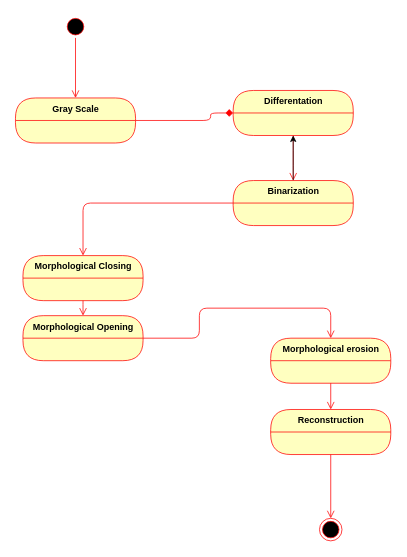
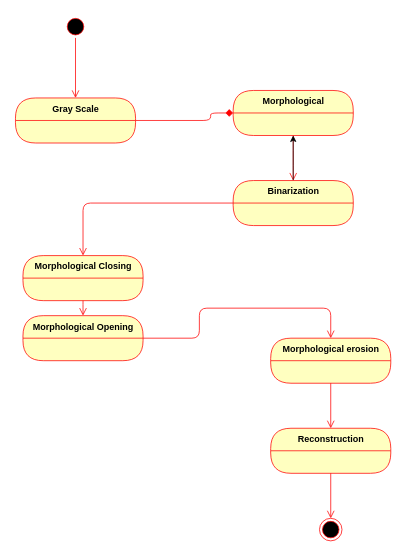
- <mxCell id="7" value="Differentation" style="swimlane;html=1;fontStyle=1;align=center;verticalAlign=middle;childLayout=stackLayout;horizontal=1;startSize=30;horizontalStack=0;resizeParent=0;resizeLast=1;container=0;fontColor=#000000;collapsible=0;rounded=1;arcSize=30;strokeColor=#ff0000;fillColor=#ffffc0;swimlaneFillColor=#ffffc0;" vertex="1" parent="1"><mxGeometry x="310" y="120" width="160" height="60" as="geometry" /></mxCell>
+ <mxCell id="7" value="Morphological" style="swimlane;html=1;fontStyle=1;align=center;verticalAlign=middle;childLayout=stackLayout;horizontal=1;startSize=30;horizontalStack=0;resizeParent=0;resizeLast=1;container=0;fontColor=#000000;collapsible=0;rounded=1;arcSize=30;strokeColor=#ff0000;fillColor=#ffffc0;swimlaneFillColor=#ffffc0;" vertex="1" parent="1"><mxGeometry x="310" y="120" width="160" height="60" as="geometry" /></mxCell>
- <mxCell id="18" value="Reconstruction&lt;br&gt;" style="swimlane;html=1;fontStyle=1;align=center;verticalAlign=middle;childLayout=stackLayout;horizontal=1;startSize=30;horizontalStack=0;resizeParent=0;resizeLast=1;container=0;fontColor=#000000;collapsible=0;rounded=1;arcSize=30;strokeColor=#ff0000;fillColor=#ffffc0;swimlaneFillColor=#ffffc0;" vertex="1" parent="1"><mxGeometry x="360" y="545" width="160" height="60" as="geometry" /></mxCell>
+ <mxCell id="18" value="Reconstruction&lt;br&gt;" style="swimlane;html=1;fontStyle=1;align=center;verticalAlign=middle;childLayout=stackLayout;horizontal=1;startSize=30;horizontalStack=0;resizeParent=0;resizeLast=1;container=0;fontColor=#000000;collapsible=0;rounded=1;arcSize=30;strokeColor=#ff0000;fillColor=#ffffc0;swimlaneFillColor=#ffffc0;" vertex="1" parent="1"><mxGeometry x="360" y="570" width="160" height="60" as="geometry" /></mxCell>
